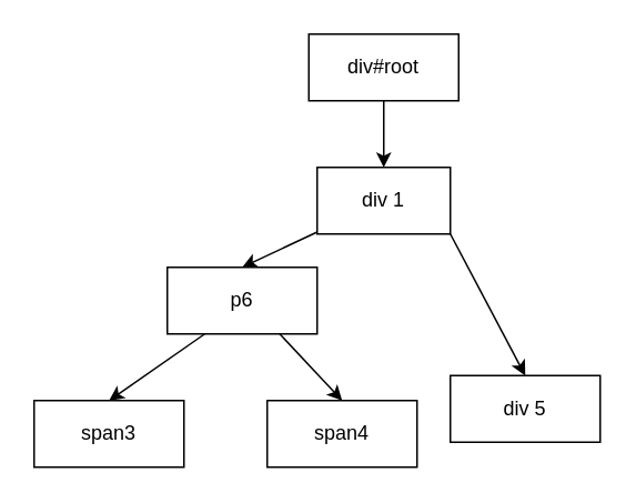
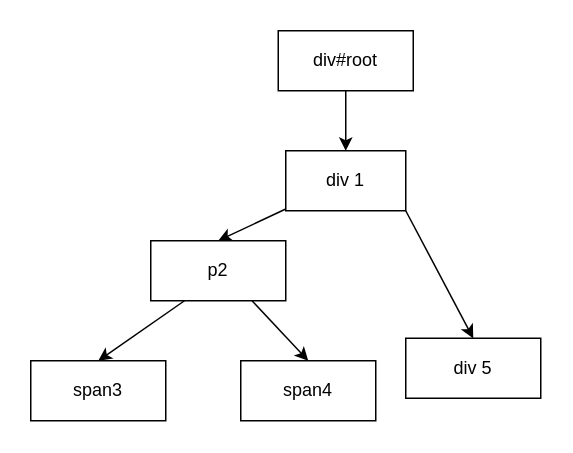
- <mxCell id="9" value="p6" style="rounded=0;whiteSpace=wrap;html=1;" parent="1" vertex="1"><mxGeometry x="100" y="160" width="90" height="40" as="geometry" /></mxCell>
+ <mxCell id="9" value="p2" style="rounded=0;whiteSpace=wrap;html=1;" parent="1" vertex="1"><mxGeometry x="100" y="160" width="90" height="40" as="geometry" /></mxCell>
